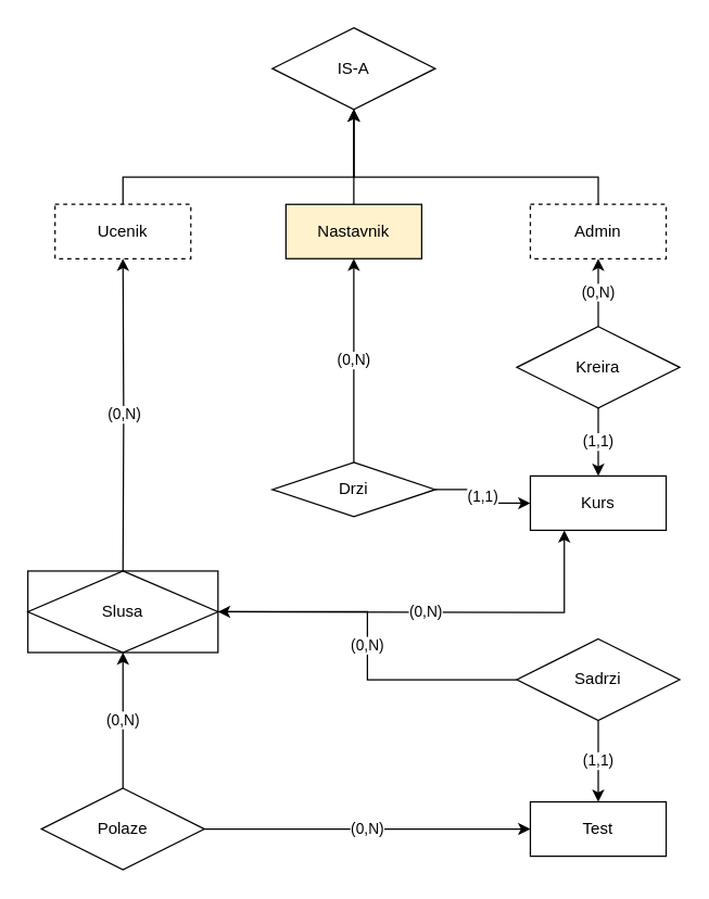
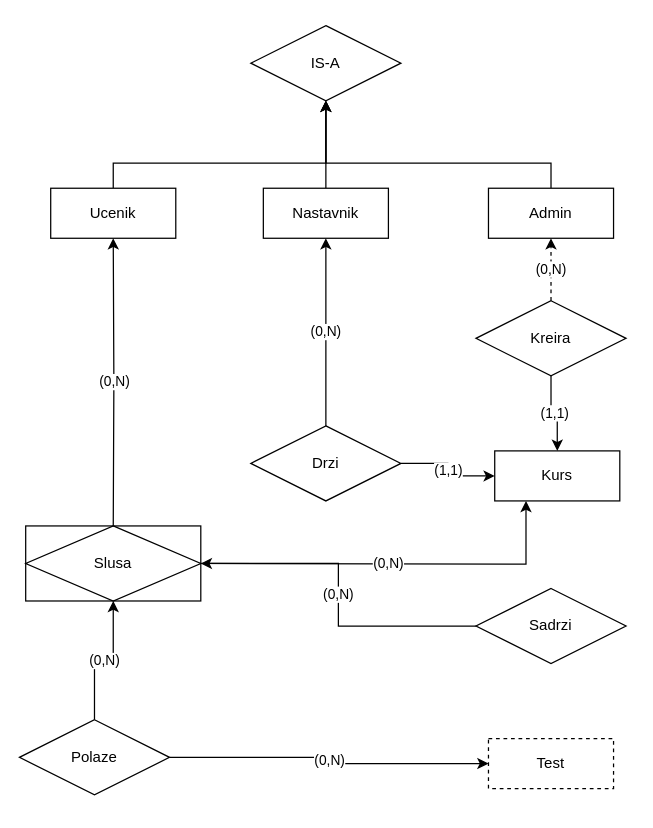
- <mxCell id="3" value="Ucenik" style="whiteSpace=wrap;html=1;align=center;dashed=1;" vertex="1" parent="1"><mxGeometry x="40" y="150" width="100" height="40" as="geometry" /></mxCell>
+ <mxCell id="3" value="Ucenik" style="whiteSpace=wrap;html=1;align=center;" vertex="1" parent="1"><mxGeometry x="40" y="150" width="100" height="40" as="geometry" /></mxCell>
- <mxCell id="5" value="Nastavnik" style="whiteSpace=wrap;html=1;align=center;fillColor=#fff2cc;" vertex="1" parent="1"><mxGeometry x="210" y="150" width="100" height="40" as="geometry" /></mxCell>
+ <mxCell id="5" value="Nastavnik" style="whiteSpace=wrap;html=1;align=center;" vertex="1" parent="1"><mxGeometry x="210" y="150" width="100" height="40" as="geometry" /></mxCell>
- <mxCell id="7" value="Admin" style="whiteSpace=wrap;html=1;align=center;dashed=1;" vertex="1" parent="1"><mxGeometry x="390" y="150" width="100" height="40" as="geometry" /></mxCell>
+ <mxCell id="7" value="Admin" style="whiteSpace=wrap;html=1;align=center;" vertex="1" parent="1"><mxGeometry x="390" y="150" width="100" height="40" as="geometry" /></mxCell>
- <mxCell id="9" value="(0,N)" style="edgeStyle=orthogonalEdgeStyle;rounded=0;orthogonalLoop=1;jettySize=auto;html=1;entryX=0.5;entryY=1;entryDx=0;entryDy=0;" edge="1" parent="1" source="11" target="7"><mxGeometry relative="1" as="geometry" /></mxCell>
+ <mxCell id="9" value="(0,N)" style="edgeStyle=orthogonalEdgeStyle;rounded=0;orthogonalLoop=1;jettySize=auto;html=1;entryX=0.5;entryY=1;entryDx=0;entryDy=0;dashed=1;" edge="1" parent="1" source="11" target="7"><mxGeometry relative="1" as="geometry" /></mxCell>
- <mxCell id="15" value="Drzi" style="shape=rhombus;perimeter=rhombusPerimeter;whiteSpace=wrap;html=1;align=center;" vertex="1" parent="1"><mxGeometry x="200" y="340" width="120" height="40" as="geometry" /></mxCell>
+ <mxCell id="15" value="Drzi" style="shape=rhombus;perimeter=rhombusPerimeter;whiteSpace=wrap;html=1;align=center;" vertex="1" parent="1"><mxGeometry x="200" y="340" width="120" height="60" as="geometry" /></mxCell>
- <mxCell id="12" value="Kurs" style="whiteSpace=wrap;html=1;align=center;" vertex="1" parent="1"><mxGeometry x="390" y="350" width="100" height="40" as="geometry" /></mxCell>
+ <mxCell id="12" value="Kurs" style="whiteSpace=wrap;html=1;align=center;" vertex="1" parent="1"><mxGeometry x="395" y="360" width="100" height="40" as="geometry" /></mxCell>
- <mxCell id="20" value="(1,1)" style="edgeStyle=orthogonalEdgeStyle;rounded=0;orthogonalLoop=1;jettySize=auto;html=1;entryX=0.5;entryY=0;entryDx=0;entryDy=0;" edge="1" parent="1" source="21" target="18"><mxGeometry relative="1" as="geometry" /></mxCell>
- <mxCell id="25" value="Polaze" style="shape=rhombus;perimeter=rhombusPerimeter;whiteSpace=wrap;html=1;align=center;" vertex="1" parent="1"><mxGeometry x="30" y="580" width="120" height="60" as="geometry" /></mxCell>
+ <mxCell id="25" value="Polaze" style="shape=rhombus;perimeter=rhombusPerimeter;whiteSpace=wrap;html=1;align=center;" vertex="1" parent="1"><mxGeometry x="15" y="575" width="120" height="60" as="geometry" /></mxCell>
- <mxCell id="18" value="Test" style="whiteSpace=wrap;html=1;align=center;" vertex="1" parent="1"><mxGeometry x="390" y="590" width="100" height="40" as="geometry" /></mxCell>
+ <mxCell id="18" value="Test" style="whiteSpace=wrap;html=1;align=center;dashed=1;" vertex="1" parent="1"><mxGeometry x="390" y="590" width="100" height="40" as="geometry" /></mxCell>
